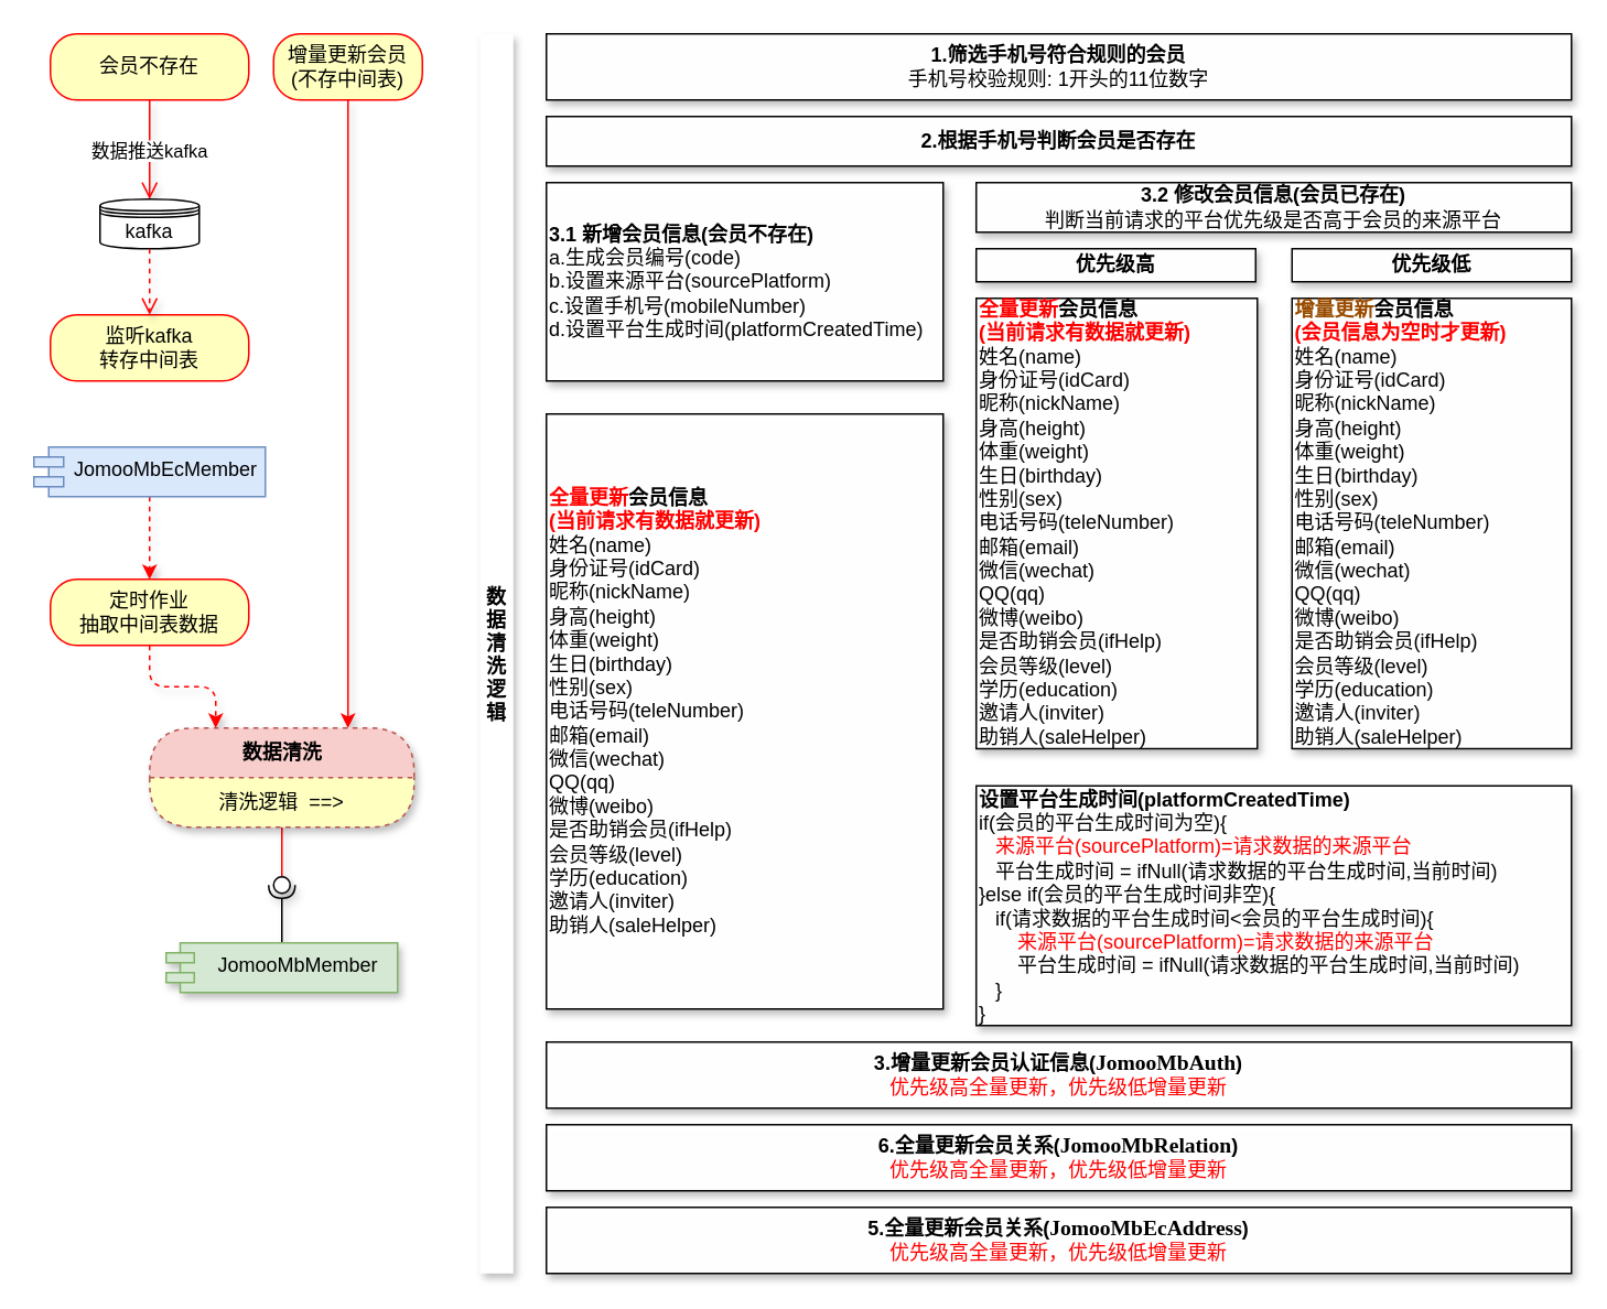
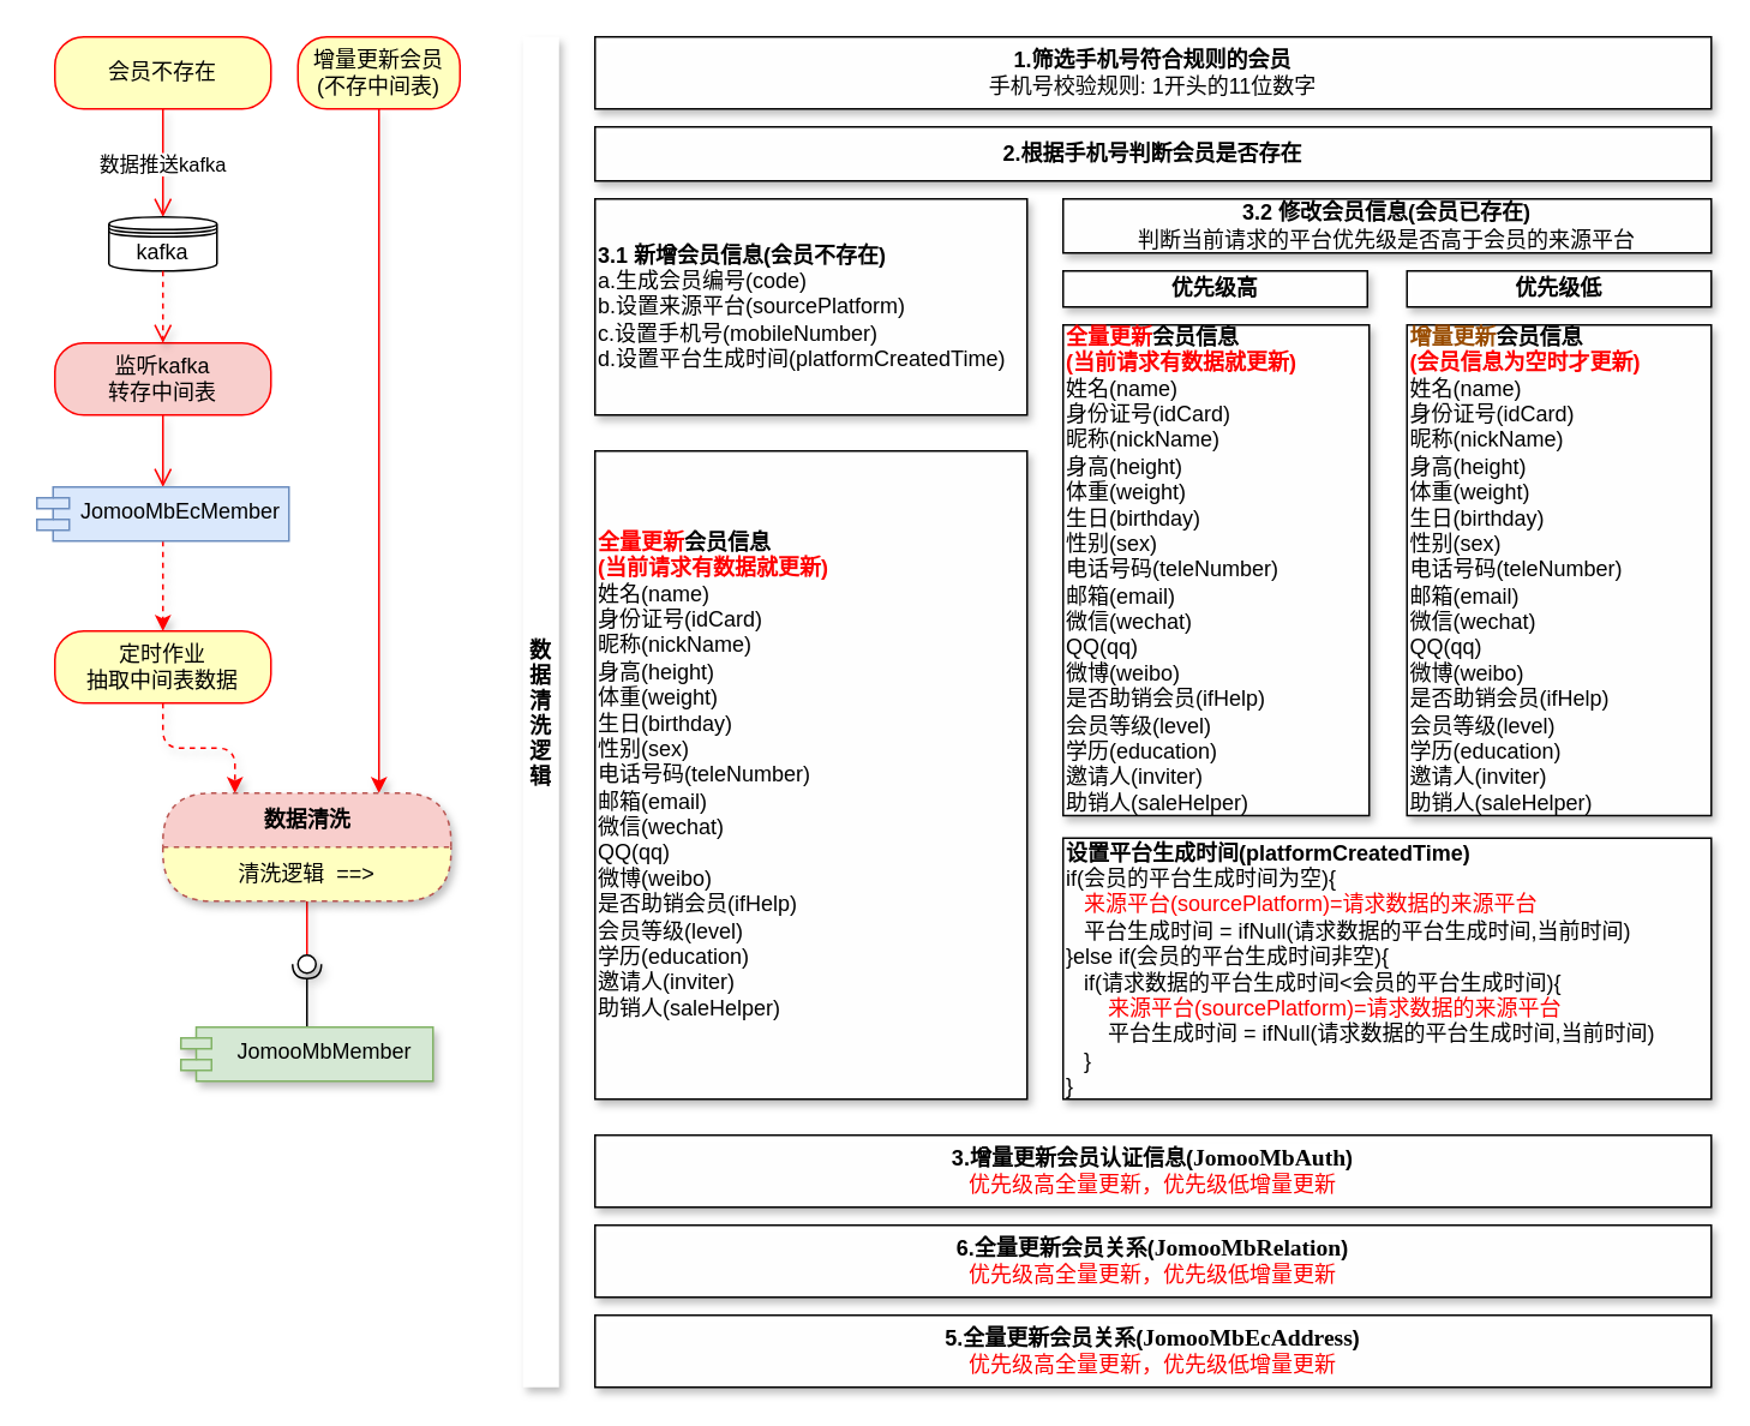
- <mxCell id="7" value="监听kafka&lt;br&gt;转存中间表" style="rounded=1;whiteSpace=wrap;html=1;arcSize=40;fontColor=#000000;fillColor=#ffffc0;strokeColor=#ff0000;labelBackgroundColor=none;labelBorderColor=none;" vertex="1" parent="1"><mxGeometry x="30" y="190" width="120" height="40" as="geometry" /></mxCell>
+ <mxCell id="7" value="监听kafka&lt;br&gt;转存中间表" style="rounded=1;whiteSpace=wrap;html=1;arcSize=40;fontColor=#000000;fillColor=#f8cecc;strokeColor=#ff0000;labelBackgroundColor=none;labelBorderColor=none;" vertex="1" parent="1"><mxGeometry x="30" y="190" width="120" height="40" as="geometry" /></mxCell>
+ <mxCell id="8" value="" style="edgeStyle=orthogonalEdgeStyle;html=1;verticalAlign=bottom;endArrow=open;endSize=8;strokeColor=#ff0000;shadow=1;entryX=0.5;entryY=0;entryDx=0;entryDy=0;" edge="1" source="7" parent="1" target="11"><mxGeometry relative="1" as="geometry"><mxPoint x="90" y="280" as="targetPoint" /></mxGeometry></mxCell>
- <mxCell id="30" value="&lt;div&gt;&lt;b&gt;&lt;span&gt;设置平台生成时间&lt;/span&gt;&lt;span&gt;(&lt;/span&gt;&lt;span&gt;platformCreatedTime)&lt;/span&gt;&lt;/b&gt;&lt;br&gt;&lt;/div&gt;&lt;div&gt;if(会员的平台生成时间为空){&lt;/div&gt;&lt;div&gt;&amp;nbsp; &amp;nbsp;&lt;font color=&quot;#ff0000&quot;&gt;来源平台(sourcePlatform)=请求数据的来源平台&lt;/font&gt;&lt;/div&gt;&lt;div&gt;&amp;nbsp; &amp;nbsp;平台生成时间 =&amp;nbsp;ifNull(请求数据的平台生成时间,当前时间)&lt;br&gt;&lt;/div&gt;&lt;div&gt;}else if(会员的平台生成时间非空){&lt;/div&gt;&lt;div&gt;&amp;nbsp; &amp;nbsp;if(请求数据的平台生成时间&amp;lt;会员的平台生成时间){&lt;/div&gt;&lt;div&gt;&amp;nbsp; &amp;nbsp; &amp;nbsp; &amp;nbsp;&lt;font color=&quot;#ff0000&quot;&gt;来源平台(sourcePlatform)=请求数据的来源平台&lt;/font&gt;&lt;/div&gt;&lt;div&gt;&amp;nbsp; &amp;nbsp; &amp;nbsp; &amp;nbsp;平台生成时间 =&amp;nbsp;ifNull(请求数据的平台生成时间,当前时间)&lt;/div&gt;&lt;div&gt;&amp;nbsp; &amp;nbsp;}&lt;/div&gt;&lt;div&gt;}&lt;br&gt;&lt;/div&gt;" style="shape=parallelogram;perimeter=parallelogramPerimeter;whiteSpace=wrap;html=1;fixedSize=1;rounded=0;shadow=1;labelBackgroundColor=none;sketch=0;fillColor=#ffffff;opacity=98;direction=west;size=0;align=left;" vertex="1" parent="1"><mxGeometry x="590" y="475" width="360" height="145" as="geometry" /></mxCell>
+ <mxCell id="30" value="&lt;div&gt;&lt;b&gt;&lt;span&gt;设置平台生成时间&lt;/span&gt;&lt;span&gt;(&lt;/span&gt;&lt;span&gt;platformCreatedTime)&lt;/span&gt;&lt;/b&gt;&lt;br&gt;&lt;/div&gt;&lt;div&gt;if(会员的平台生成时间为空){&lt;/div&gt;&lt;div&gt;&amp;nbsp; &amp;nbsp;&lt;font color=&quot;#ff0000&quot;&gt;来源平台(sourcePlatform)=请求数据的来源平台&lt;/font&gt;&lt;/div&gt;&lt;div&gt;&amp;nbsp; &amp;nbsp;平台生成时间 =&amp;nbsp;ifNull(请求数据的平台生成时间,当前时间)&lt;br&gt;&lt;/div&gt;&lt;div&gt;}else if(会员的平台生成时间非空){&lt;/div&gt;&lt;div&gt;&amp;nbsp; &amp;nbsp;if(请求数据的平台生成时间&amp;lt;会员的平台生成时间){&lt;/div&gt;&lt;div&gt;&amp;nbsp; &amp;nbsp; &amp;nbsp; &amp;nbsp;&lt;font color=&quot;#ff0000&quot;&gt;来源平台(sourcePlatform)=请求数据的来源平台&lt;/font&gt;&lt;/div&gt;&lt;div&gt;&amp;nbsp; &amp;nbsp; &amp;nbsp; &amp;nbsp;平台生成时间 =&amp;nbsp;ifNull(请求数据的平台生成时间,当前时间)&lt;/div&gt;&lt;div&gt;&amp;nbsp; &amp;nbsp;}&lt;/div&gt;&lt;div&gt;}&lt;br&gt;&lt;/div&gt;" style="shape=parallelogram;perimeter=parallelogramPerimeter;whiteSpace=wrap;html=1;fixedSize=1;rounded=0;shadow=1;labelBackgroundColor=none;sketch=0;fillColor=#ffffff;opacity=98;direction=west;size=0;align=left;" vertex="1" parent="1"><mxGeometry x="590" y="465" width="360" height="145" as="geometry" /></mxCell>
